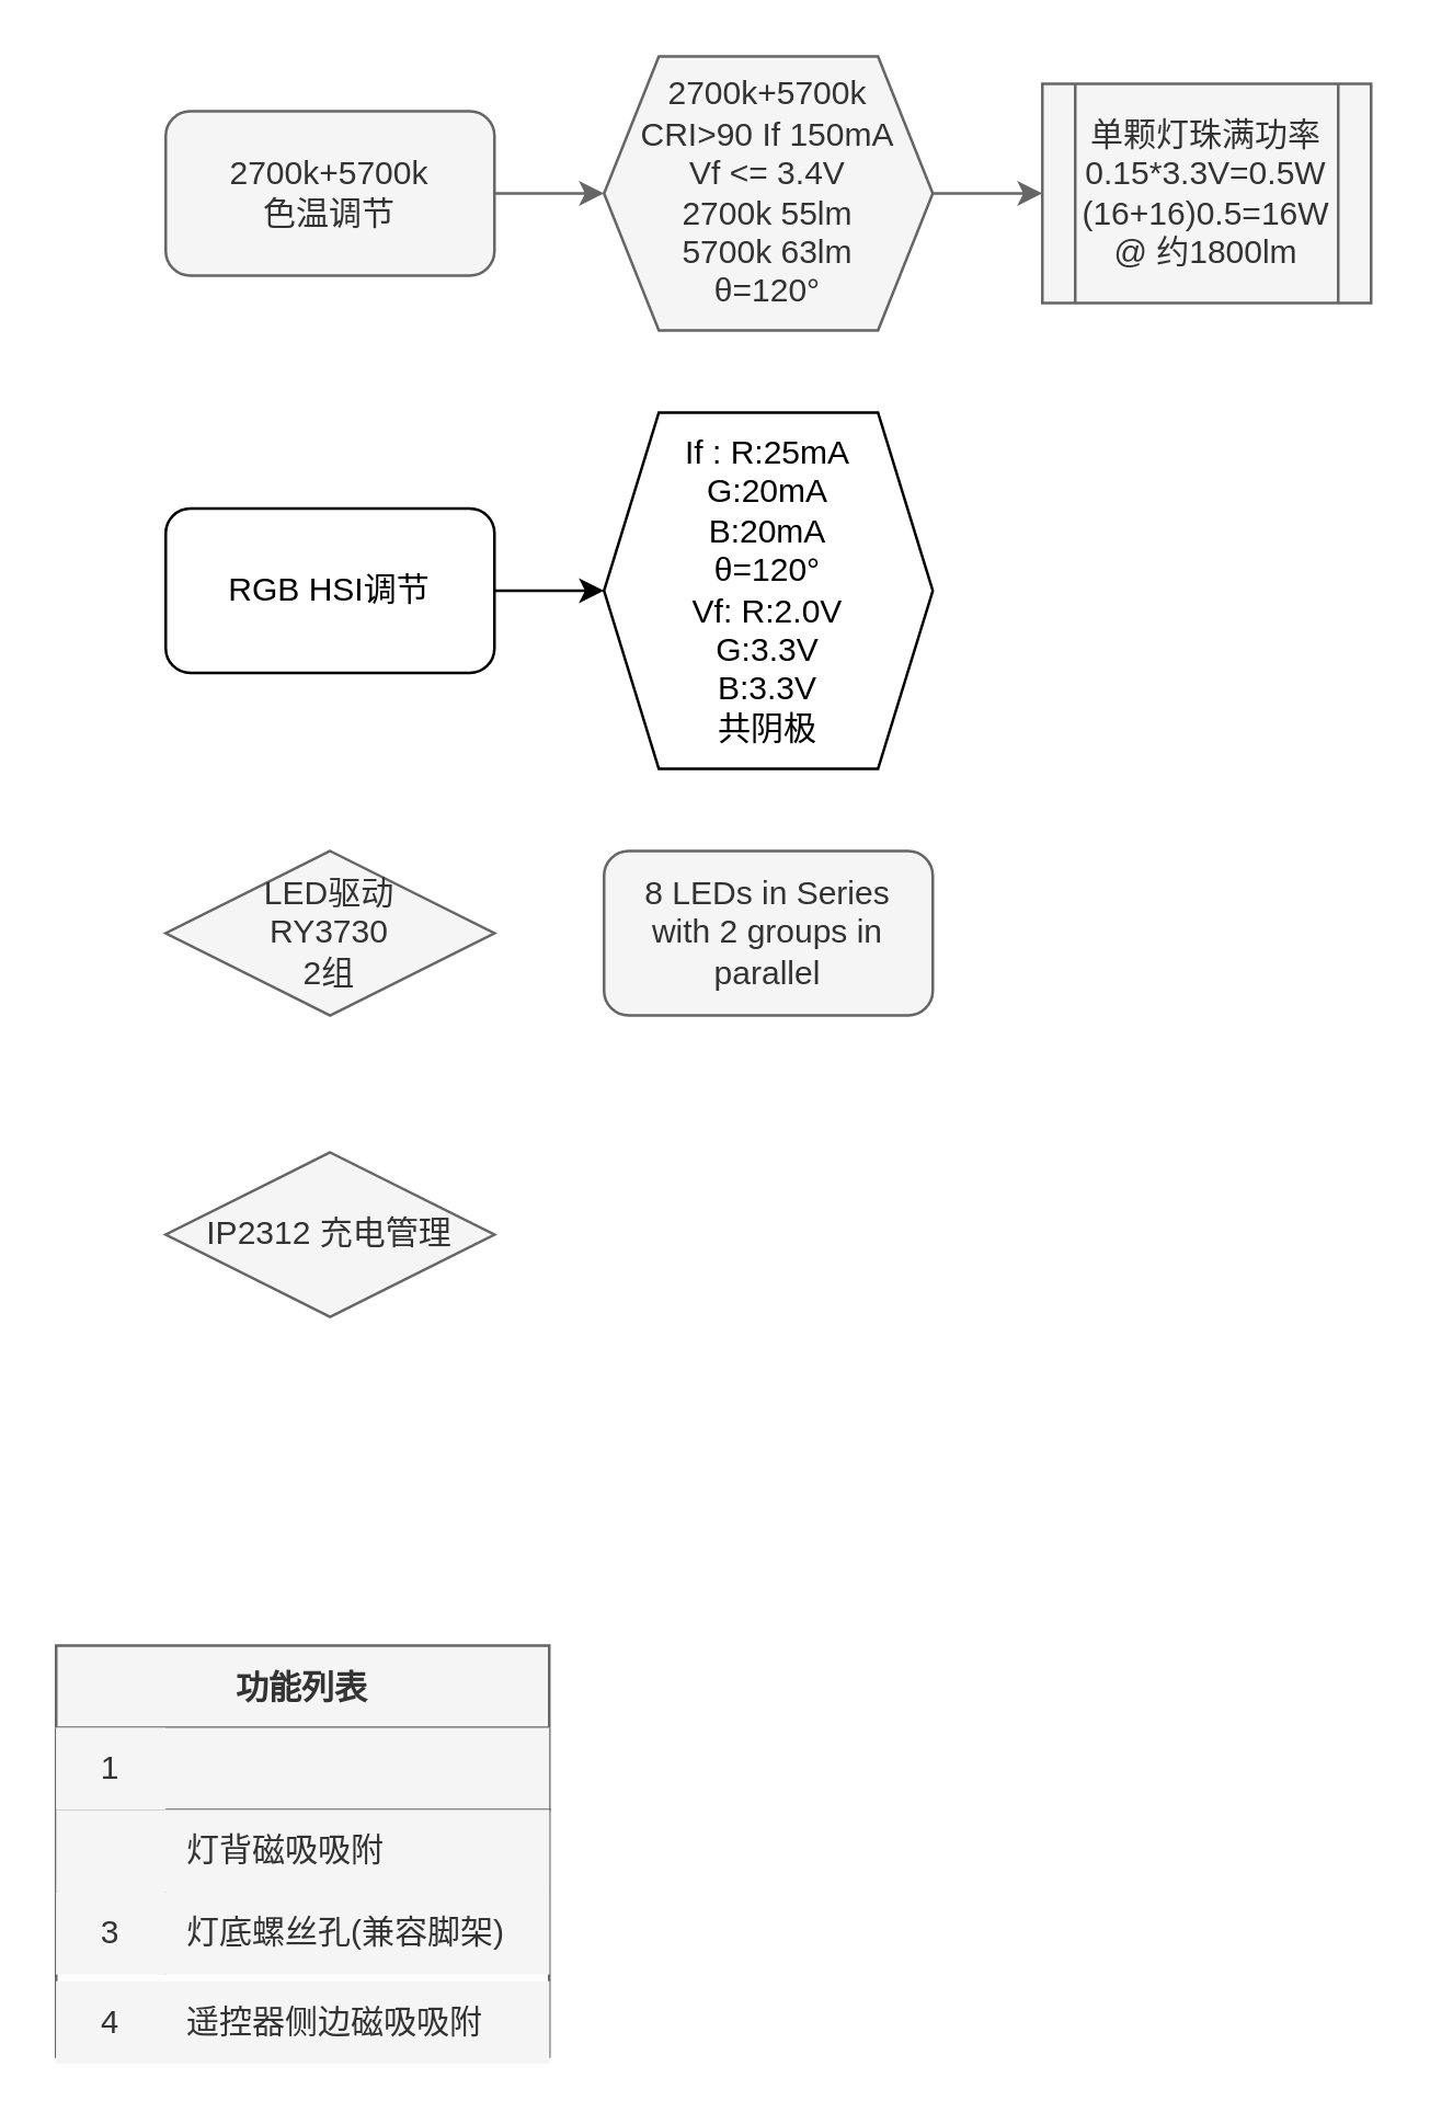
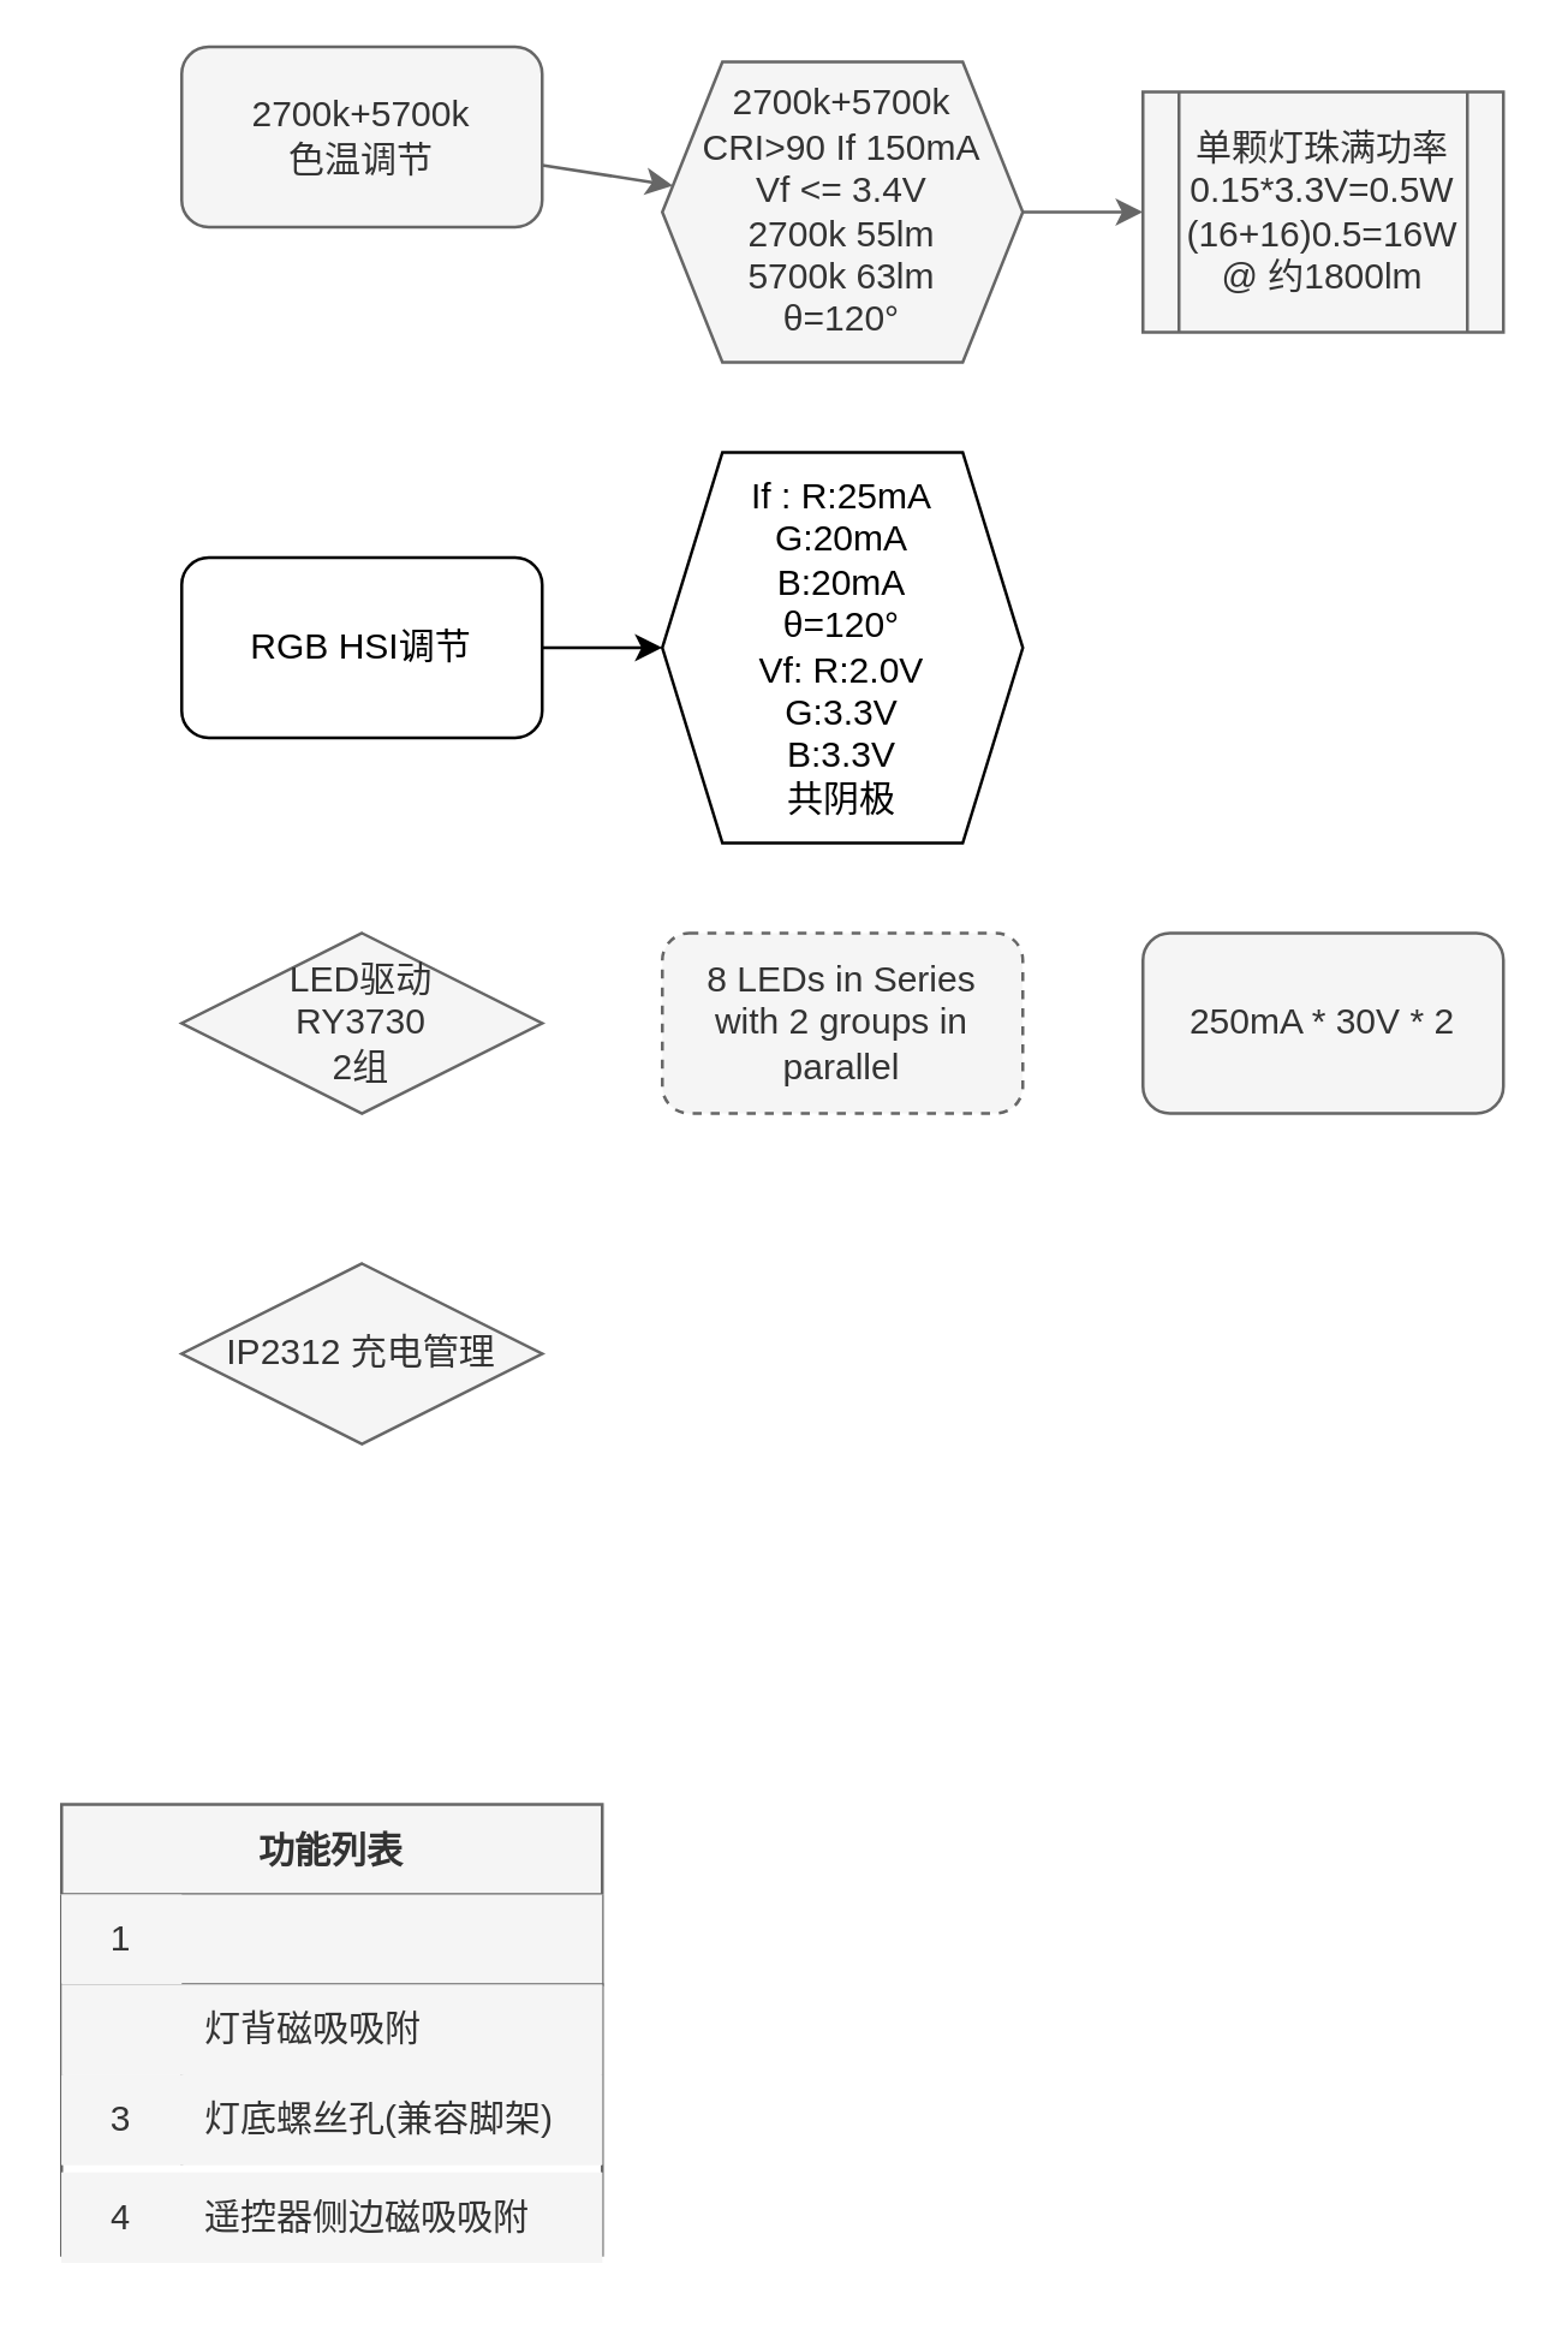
- <mxCell id="3" value="2700k+5700k&lt;br&gt;色温调节" style="rounded=1;whiteSpace=wrap;html=1;fillColor=#f5f5f5;strokeColor=#666666;fontColor=#333333;" vertex="1" parent="1"><mxGeometry x="60" y="40" width="120" height="60" as="geometry" /></mxCell>
+ <mxCell id="3" value="2700k+5700k&lt;br&gt;色温调节" style="rounded=1;whiteSpace=wrap;html=1;fillColor=#f5f5f5;strokeColor=#666666;fontColor=#333333;" vertex="1" parent="1"><mxGeometry x="60" y="15" width="120" height="60" as="geometry" /></mxCell>
- <mxCell id="22" value="8 LEDs in Series&lt;br&gt;with 2 groups in parallel" style="rounded=1;whiteSpace=wrap;html=1;fillColor=#f5f5f5;strokeColor=#666666;fontColor=#333333;" vertex="1" parent="1"><mxGeometry x="220" y="310" width="120" height="60" as="geometry" /></mxCell>
+ <mxCell id="22" value="8 LEDs in Series&lt;br&gt;with 2 groups in parallel" style="rounded=1;whiteSpace=wrap;html=1;fillColor=#f5f5f5;strokeColor=#666666;fontColor=#333333;dashed=1;" vertex="1" parent="1"><mxGeometry x="220" y="310" width="120" height="60" as="geometry" /></mxCell>
+ <mxCell id="23" value="250mA * 30V * 2" style="whiteSpace=wrap;html=1;rounded=1;fillColor=#f5f5f5;strokeColor=#666666;fontColor=#333333;" vertex="1" parent="1"><mxGeometry x="380" y="310" width="120" height="60" as="geometry" /></mxCell>
